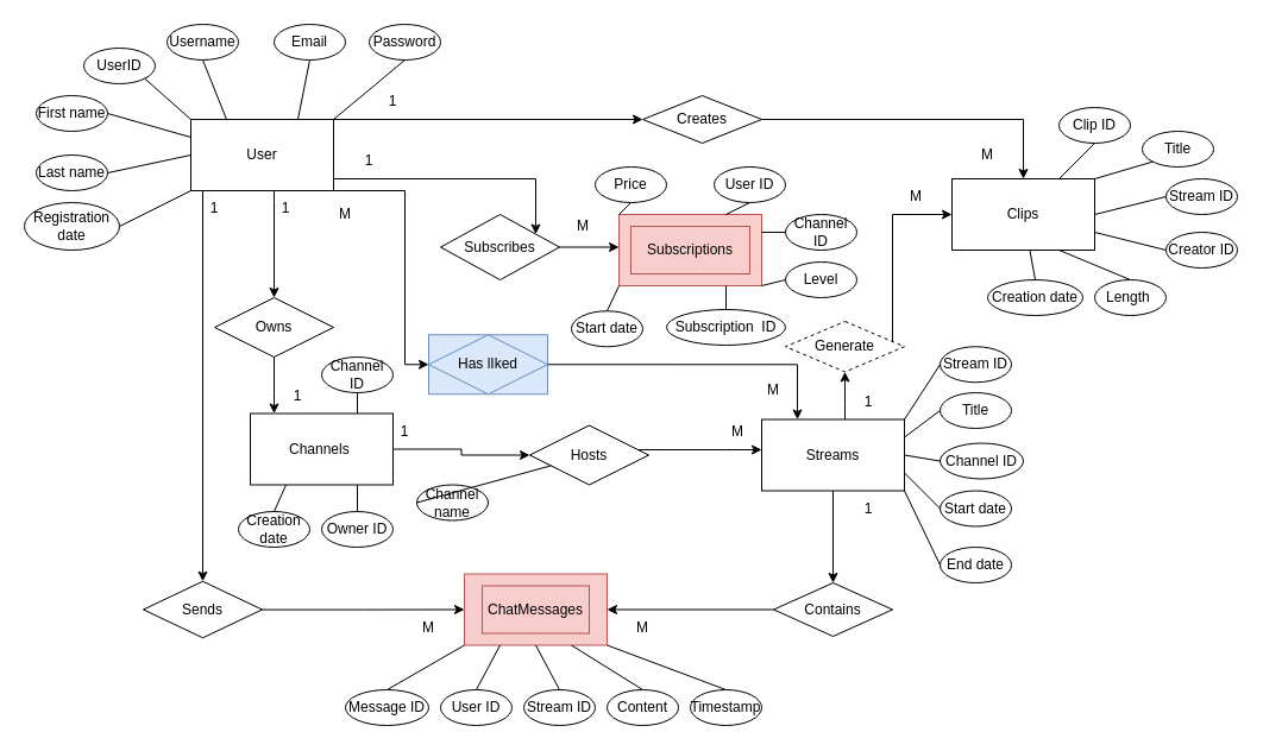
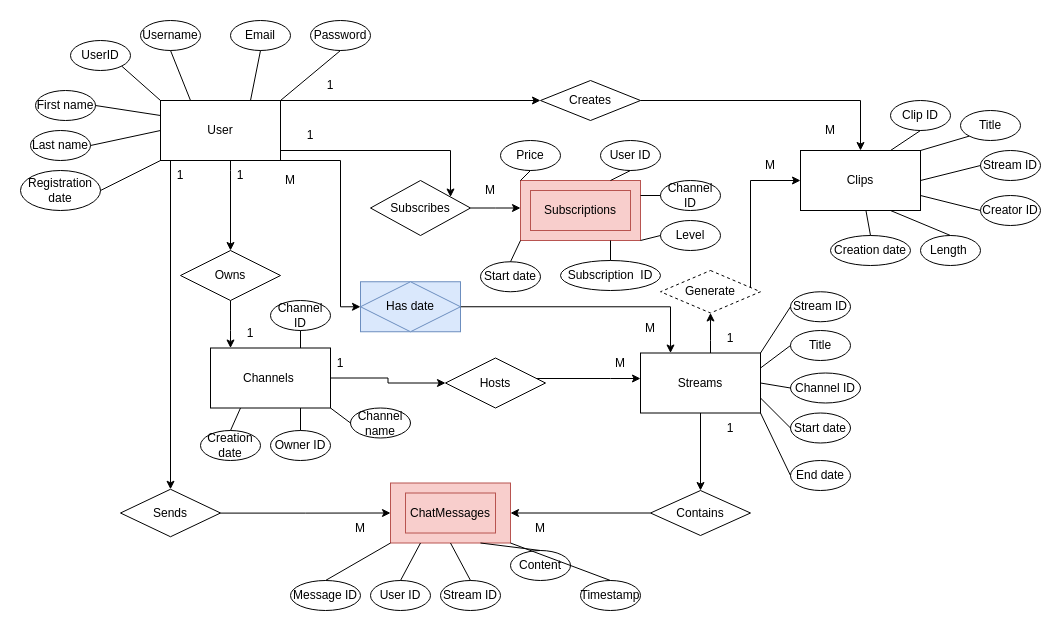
- <mxCell id="32" value="First name" style="ellipse;whiteSpace=wrap;html=1;" vertex="1" parent="1"><mxGeometry x="30" y="80" width="60" height="30" as="geometry" /></mxCell>
+ <mxCell id="32" value="First name" style="ellipse;whiteSpace=wrap;html=1;" vertex="1" parent="1"><mxGeometry x="35" y="90" width="60" height="30" as="geometry" /></mxCell>
- <mxCell id="88" value="Clip ID" style="ellipse;whiteSpace=wrap;html=1;" vertex="1" parent="1"><mxGeometry x="890" y="90" width="60" height="30" as="geometry" /></mxCell>
+ <mxCell id="88" value="Clip ID" style="ellipse;whiteSpace=wrap;html=1;" vertex="1" parent="1"><mxGeometry x="890" y="100" width="60" height="30" as="geometry" /></mxCell>
- <mxCell id="98" value="Has lIked" style="rhombus;whiteSpace=wrap;html=1;fillColor=#dae8fc;strokeColor=#6c8ebf;" vertex="1" parent="1"><mxGeometry x="360" y="281.25" width="100" height="50" as="geometry" /></mxCell>
+ <mxCell id="98" value="Has date" style="rhombus;whiteSpace=wrap;html=1;fillColor=#dae8fc;strokeColor=#6c8ebf;" vertex="1" parent="1"><mxGeometry x="360" y="281.25" width="100" height="50" as="geometry" /></mxCell>
- <mxCell id="50" value="" style="endArrow=none;html=1;rounded=0;exitX=0;exitY=0.5;exitDx=0;exitDy=0;" edge="1" parent="1" source="47" target="16"><mxGeometry width="50" height="50" relative="1" as="geometry"><mxPoint x="400" y="330" as="sourcePoint" /><mxPoint x="460" y="300" as="targetPoint" /></mxGeometry></mxCell>
+ <mxCell id="50" value="" style="endArrow=none;html=1;rounded=0;entryX=1;entryY=1;entryDx=0;entryDy=0;exitX=0;exitY=0.5;exitDx=0;exitDy=0;" edge="1" parent="1" source="47" target="14"><mxGeometry width="50" height="50" relative="1" as="geometry"><mxPoint x="400" y="330" as="sourcePoint" /><mxPoint x="460" y="300" as="targetPoint" /></mxGeometry></mxCell>
- <mxCell id="56" value="Content" style="ellipse;whiteSpace=wrap;html=1;" vertex="1" parent="1"><mxGeometry x="510" y="580" width="60" height="30" as="geometry" /></mxCell>
+ <mxCell id="56" value="Content" style="ellipse;whiteSpace=wrap;html=1;" vertex="1" parent="1"><mxGeometry x="510" y="550" width="60" height="30" as="geometry" /></mxCell>
